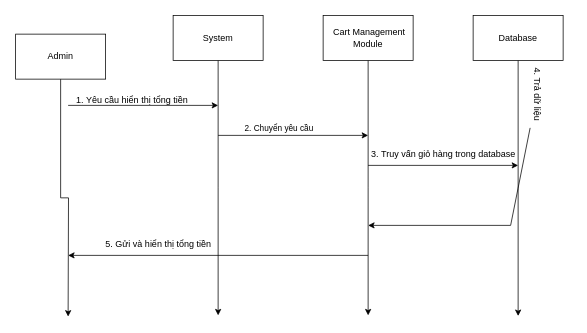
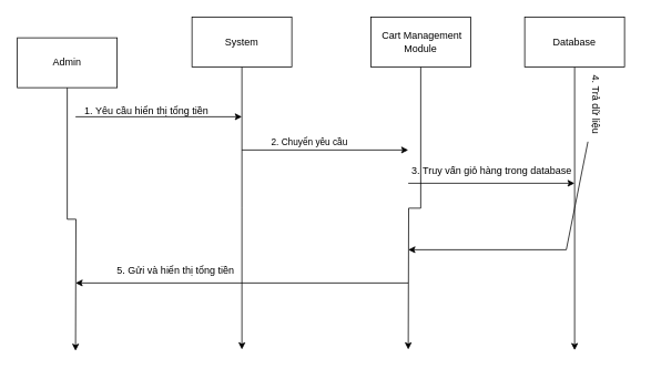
- <mxCell id="7" value="&amp;nbsp;Cart Management Module" style="rounded=0;whiteSpace=wrap;html=1;" vertex="1" parent="1"><mxGeometry x="430" y="20" width="120" height="60" as="geometry" /></mxCell>
+ <mxCell id="7" value="&amp;nbsp;Cart Management Module" style="rounded=0;whiteSpace=wrap;html=1;" vertex="1" parent="1"><mxGeometry x="445" y="20" width="120" height="60" as="geometry" /></mxCell>
